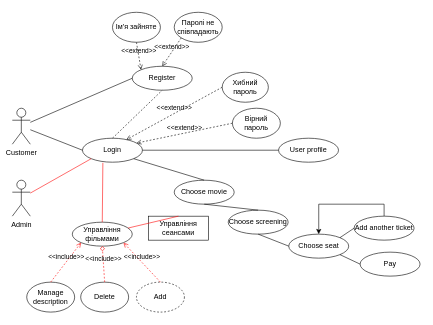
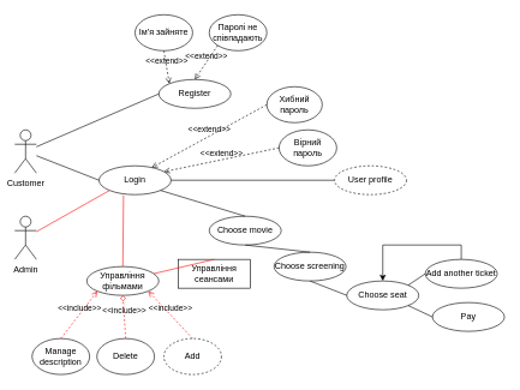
- <mxCell id="12" value="" style="endArrow=none;dashed=1;html=1;rounded=0;entryX=0.5;entryY=1;entryDx=0;entryDy=0;exitX=0.5;exitY=0;exitDx=0;exitDy=0;" edge="1" parent="1" source="4" target="3"><mxGeometry width="50" height="50" relative="1" as="geometry"><mxPoint x="180" y="210" as="sourcePoint" /><mxPoint x="230" y="160" as="targetPoint" /></mxGeometry></mxCell>
- <mxCell id="27" value="User profile" style="ellipse;whiteSpace=wrap;html=1;" vertex="1" parent="1"><mxGeometry x="464" y="230" width="100" height="40" as="geometry" /></mxCell>
+ <mxCell id="27" value="User profile" style="ellipse;whiteSpace=wrap;html=1;dashed=1;" vertex="1" parent="1"><mxGeometry x="464" y="230" width="100" height="40" as="geometry" /></mxCell>
